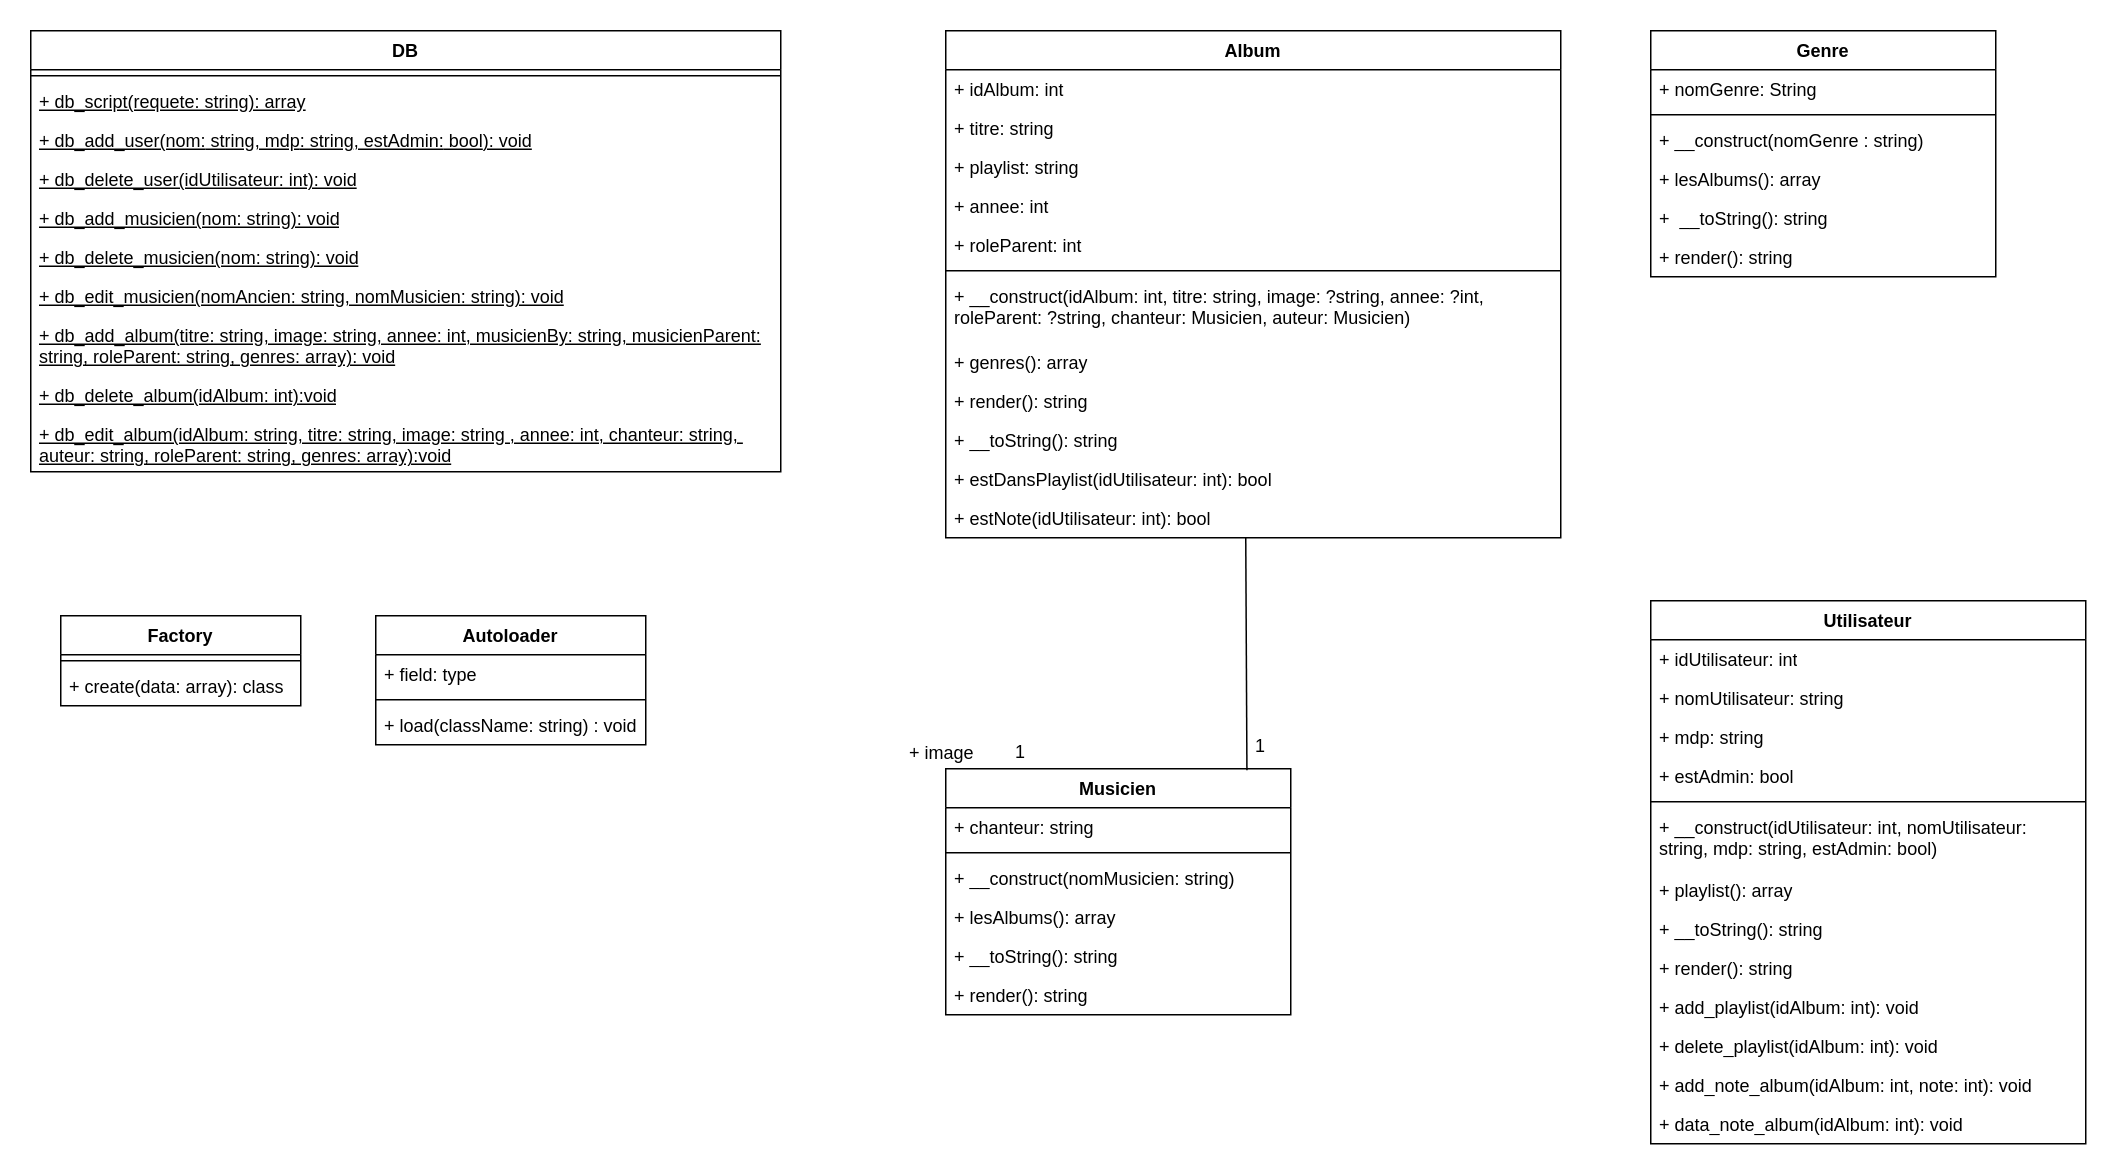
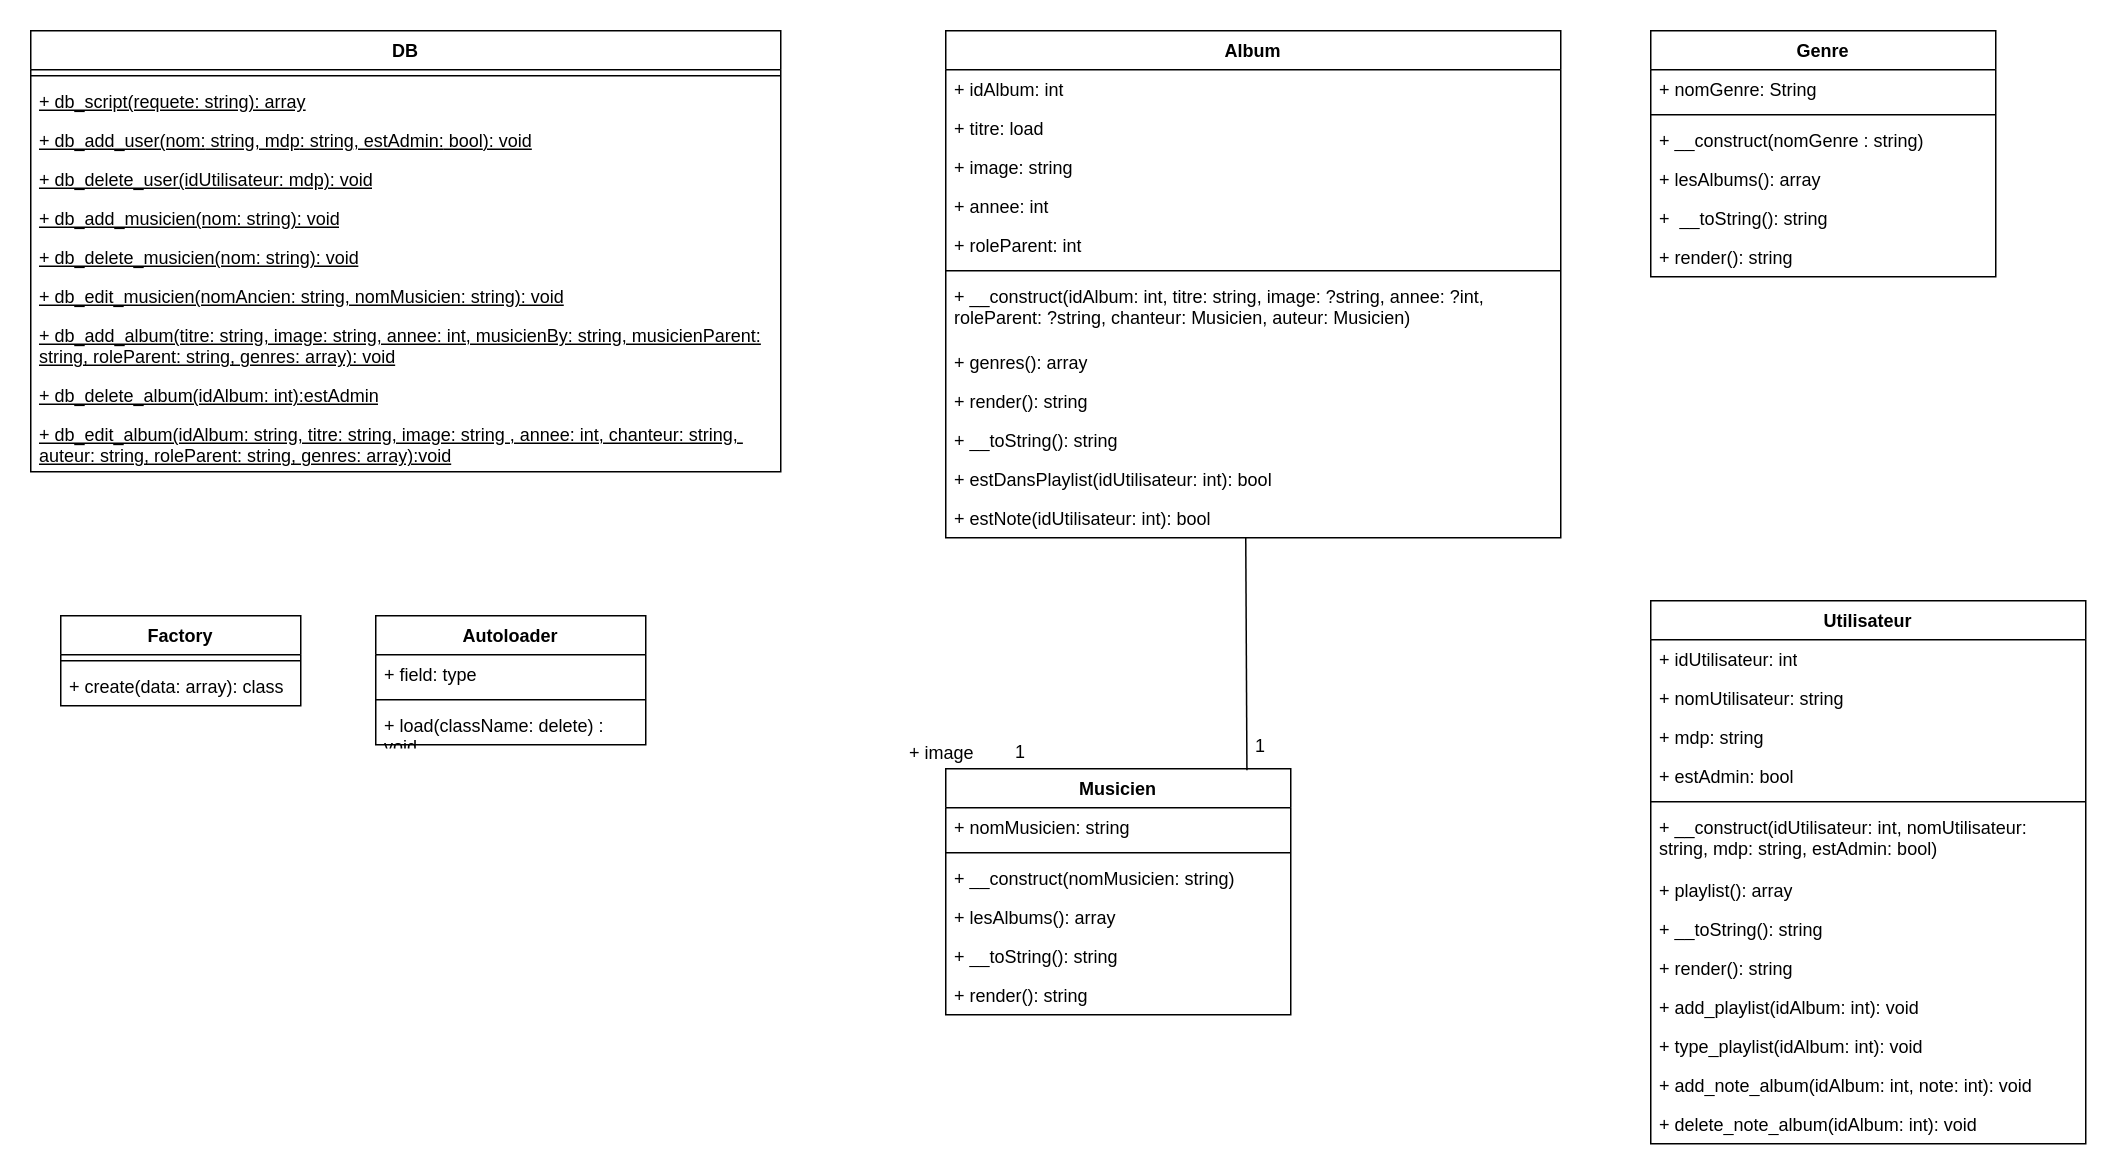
- <mxCell id="15" value="+ titre: string" style="text;strokeColor=none;fillColor=none;align=left;verticalAlign=top;spacingLeft=4;spacingRight=4;overflow=hidden;rotatable=0;points=[[0,0.5],[1,0.5]];portConstraint=eastwest;whiteSpace=wrap;html=1;" vertex="1" parent="13"><mxGeometry y="52" width="410" height="26" as="geometry" /></mxCell>
+ <mxCell id="15" value="+ titre: load" style="text;strokeColor=none;fillColor=none;align=left;verticalAlign=top;spacingLeft=4;spacingRight=4;overflow=hidden;rotatable=0;points=[[0,0.5],[1,0.5]];portConstraint=eastwest;whiteSpace=wrap;html=1;" vertex="1" parent="13"><mxGeometry y="52" width="410" height="26" as="geometry" /></mxCell>
- <mxCell id="16" value="+ playlist: string" style="text;strokeColor=none;fillColor=none;align=left;verticalAlign=top;spacingLeft=4;spacingRight=4;overflow=hidden;rotatable=0;points=[[0,0.5],[1,0.5]];portConstraint=eastwest;whiteSpace=wrap;html=1;" vertex="1" parent="13"><mxGeometry y="78" width="410" height="26" as="geometry" /></mxCell>
+ <mxCell id="16" value="+ image: string" style="text;strokeColor=none;fillColor=none;align=left;verticalAlign=top;spacingLeft=4;spacingRight=4;overflow=hidden;rotatable=0;points=[[0,0.5],[1,0.5]];portConstraint=eastwest;whiteSpace=wrap;html=1;" vertex="1" parent="13"><mxGeometry y="78" width="410" height="26" as="geometry" /></mxCell>
- <mxCell id="6" value="&lt;u&gt;+ db_delete_user(idUtilisateur: int): void&lt;/u&gt;" style="text;strokeColor=none;fillColor=none;align=left;verticalAlign=top;spacingLeft=4;spacingRight=4;overflow=hidden;rotatable=0;points=[[0,0.5],[1,0.5]];portConstraint=eastwest;whiteSpace=wrap;html=1;" vertex="1" parent="2"><mxGeometry y="86" width="500" height="26" as="geometry" /></mxCell>
+ <mxCell id="6" value="&lt;u&gt;+ db_delete_user(idUtilisateur: mdp): void&lt;/u&gt;" style="text;strokeColor=none;fillColor=none;align=left;verticalAlign=top;spacingLeft=4;spacingRight=4;overflow=hidden;rotatable=0;points=[[0,0.5],[1,0.5]];portConstraint=eastwest;whiteSpace=wrap;html=1;" vertex="1" parent="2"><mxGeometry y="86" width="500" height="26" as="geometry" /></mxCell>
- <mxCell id="11" value="+ db_delete_album(idAlbum: int):void" style="text;strokeColor=none;fillColor=none;align=left;verticalAlign=top;spacingLeft=4;spacingRight=4;overflow=hidden;rotatable=0;points=[[0,0.5],[1,0.5]];portConstraint=eastwest;whiteSpace=wrap;html=1;fontStyle=4" vertex="1" parent="2"><mxGeometry y="230" width="500" height="26" as="geometry" /></mxCell>
+ <mxCell id="11" value="+ db_delete_album(idAlbum: int):estAdmin" style="text;strokeColor=none;fillColor=none;align=left;verticalAlign=top;spacingLeft=4;spacingRight=4;overflow=hidden;rotatable=0;points=[[0,0.5],[1,0.5]];portConstraint=eastwest;whiteSpace=wrap;html=1;fontStyle=4" vertex="1" parent="2"><mxGeometry y="230" width="500" height="26" as="geometry" /></mxCell>
- <mxCell id="64" value="+ load(className: string) : void" style="text;strokeColor=none;fillColor=none;align=left;verticalAlign=top;spacingLeft=4;spacingRight=4;overflow=hidden;rotatable=0;points=[[0,0.5],[1,0.5]];portConstraint=eastwest;whiteSpace=wrap;html=1;" vertex="1" parent="61"><mxGeometry y="60" width="180" height="26" as="geometry" /></mxCell>
+ <mxCell id="64" value="+ load(className: delete) : void" style="text;strokeColor=none;fillColor=none;align=left;verticalAlign=top;spacingLeft=4;spacingRight=4;overflow=hidden;rotatable=0;points=[[0,0.5],[1,0.5]];portConstraint=eastwest;whiteSpace=wrap;html=1;" vertex="1" parent="61"><mxGeometry y="60" width="180" height="26" as="geometry" /></mxCell>
- <mxCell id="34" value="+ chanteur: string" style="text;strokeColor=none;fillColor=none;align=left;verticalAlign=top;spacingLeft=4;spacingRight=4;overflow=hidden;rotatable=0;points=[[0,0.5],[1,0.5]];portConstraint=eastwest;whiteSpace=wrap;html=1;" vertex="1" parent="33"><mxGeometry y="26" width="230" height="26" as="geometry" /></mxCell>
+ <mxCell id="34" value="+ nomMusicien: string" style="text;strokeColor=none;fillColor=none;align=left;verticalAlign=top;spacingLeft=4;spacingRight=4;overflow=hidden;rotatable=0;points=[[0,0.5],[1,0.5]];portConstraint=eastwest;whiteSpace=wrap;html=1;" vertex="1" parent="33"><mxGeometry y="26" width="230" height="26" as="geometry" /></mxCell>
- <mxCell id="51" value="+&amp;nbsp;delete_playlist(&lt;span class=&quot;pl-s1&quot;&gt;idAlbum&lt;/span&gt;: int): void" style="text;strokeColor=none;fillColor=none;align=left;verticalAlign=top;spacingLeft=4;spacingRight=4;overflow=hidden;rotatable=0;points=[[0,0.5],[1,0.5]];portConstraint=eastwest;whiteSpace=wrap;html=1;" vertex="1" parent="40"><mxGeometry y="284" width="290" height="26" as="geometry" /></mxCell>
+ <mxCell id="51" value="+&amp;nbsp;type_playlist(&lt;span class=&quot;pl-s1&quot;&gt;idAlbum&lt;/span&gt;: int): void" style="text;strokeColor=none;fillColor=none;align=left;verticalAlign=top;spacingLeft=4;spacingRight=4;overflow=hidden;rotatable=0;points=[[0,0.5],[1,0.5]];portConstraint=eastwest;whiteSpace=wrap;html=1;" vertex="1" parent="40"><mxGeometry y="284" width="290" height="26" as="geometry" /></mxCell>
- <mxCell id="53" value="+&amp;nbsp;data_note_album(&lt;span class=&quot;pl-s1&quot;&gt;idAlbum&lt;/span&gt;: int): void" style="text;strokeColor=none;fillColor=none;align=left;verticalAlign=top;spacingLeft=4;spacingRight=4;overflow=hidden;rotatable=0;points=[[0,0.5],[1,0.5]];portConstraint=eastwest;whiteSpace=wrap;html=1;" vertex="1" parent="40"><mxGeometry y="336" width="290" height="26" as="geometry" /></mxCell>
+ <mxCell id="53" value="+&amp;nbsp;delete_note_album(&lt;span class=&quot;pl-s1&quot;&gt;idAlbum&lt;/span&gt;: int): void" style="text;strokeColor=none;fillColor=none;align=left;verticalAlign=top;spacingLeft=4;spacingRight=4;overflow=hidden;rotatable=0;points=[[0,0.5],[1,0.5]];portConstraint=eastwest;whiteSpace=wrap;html=1;" vertex="1" parent="40"><mxGeometry y="336" width="290" height="26" as="geometry" /></mxCell>
